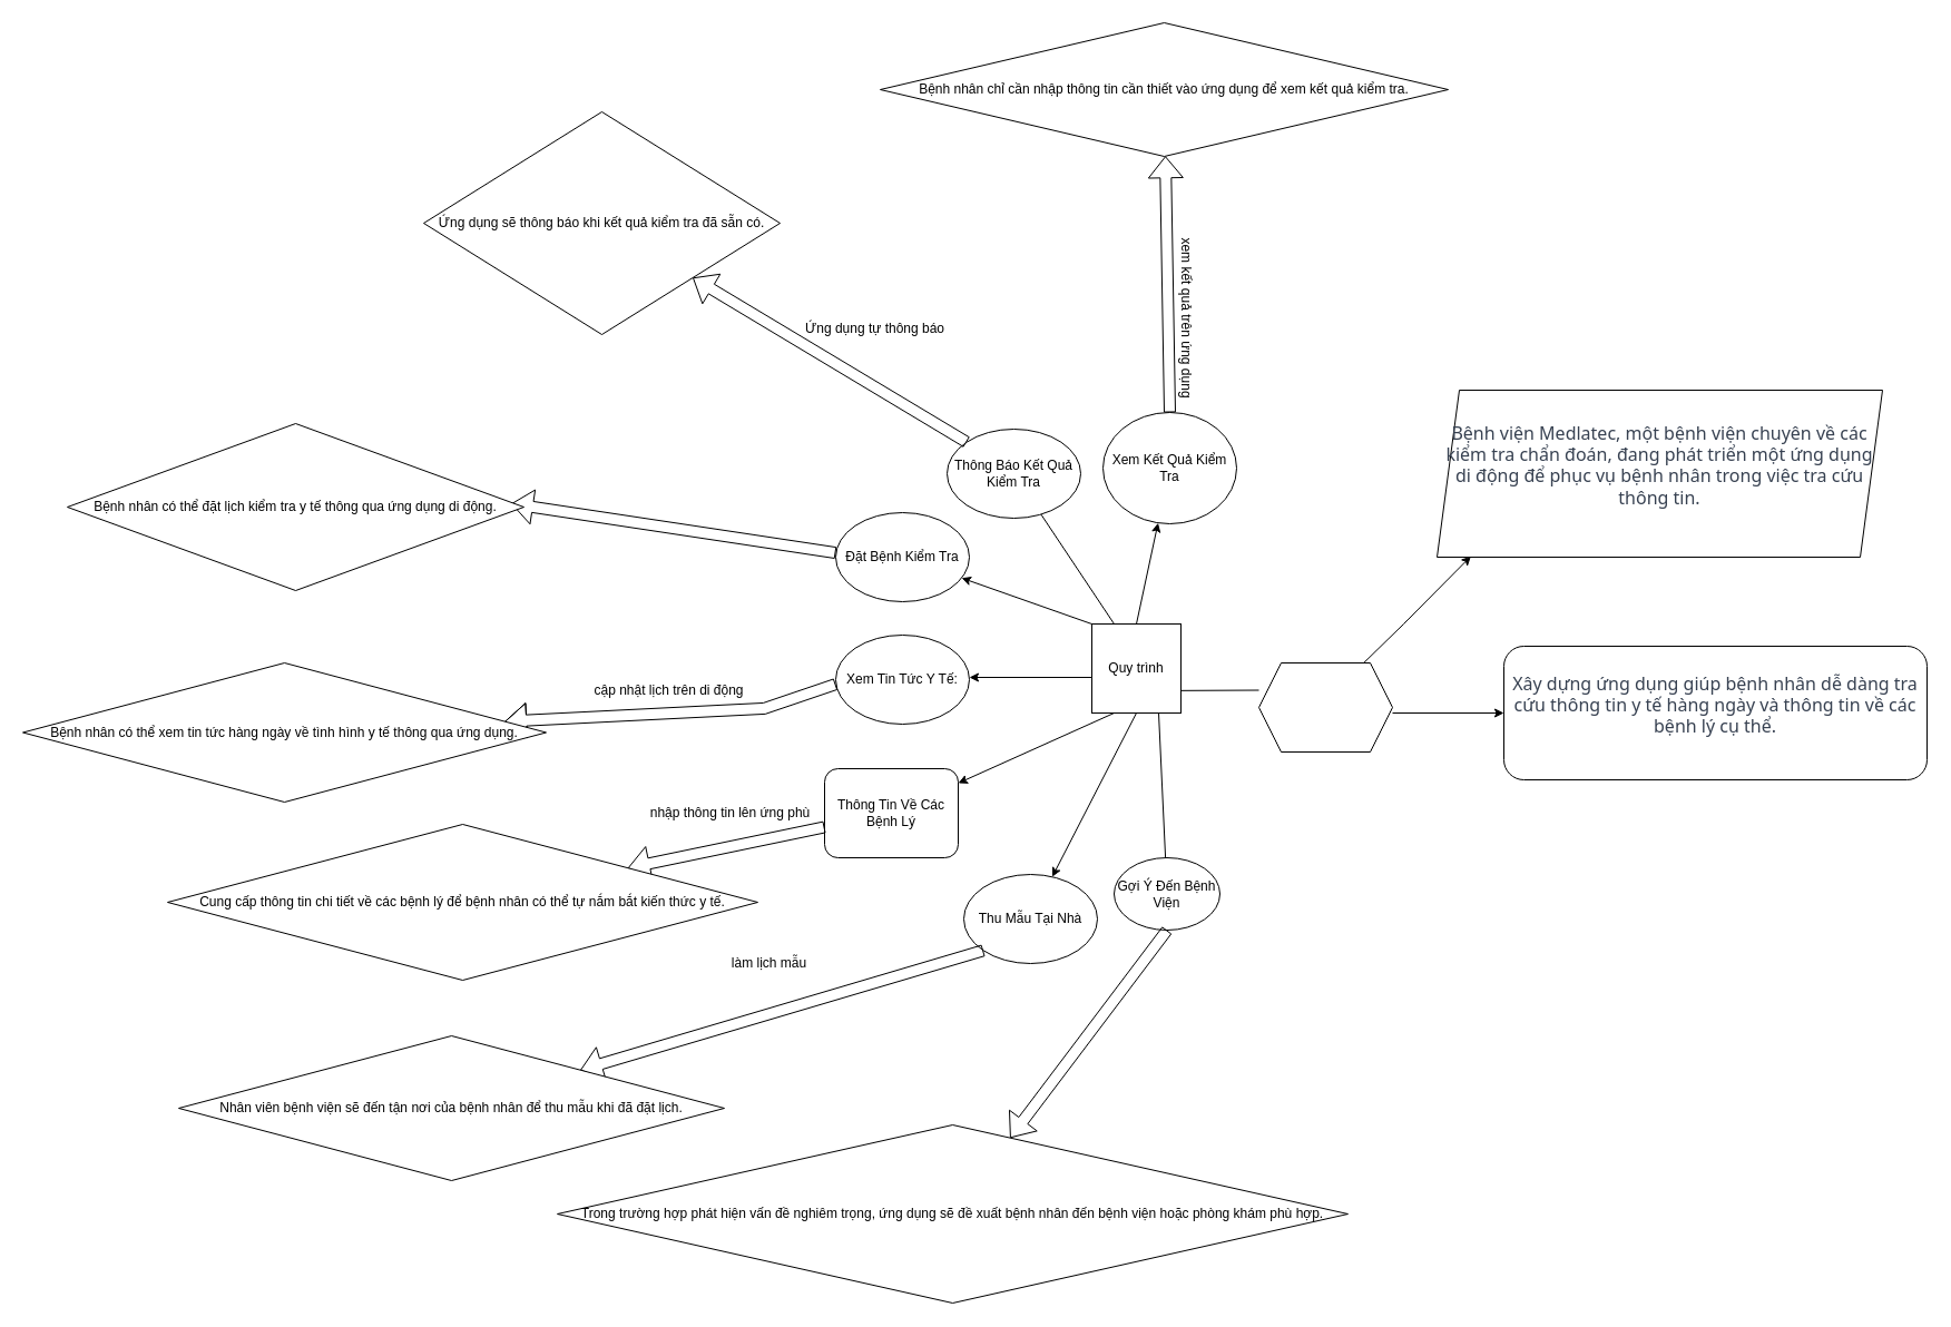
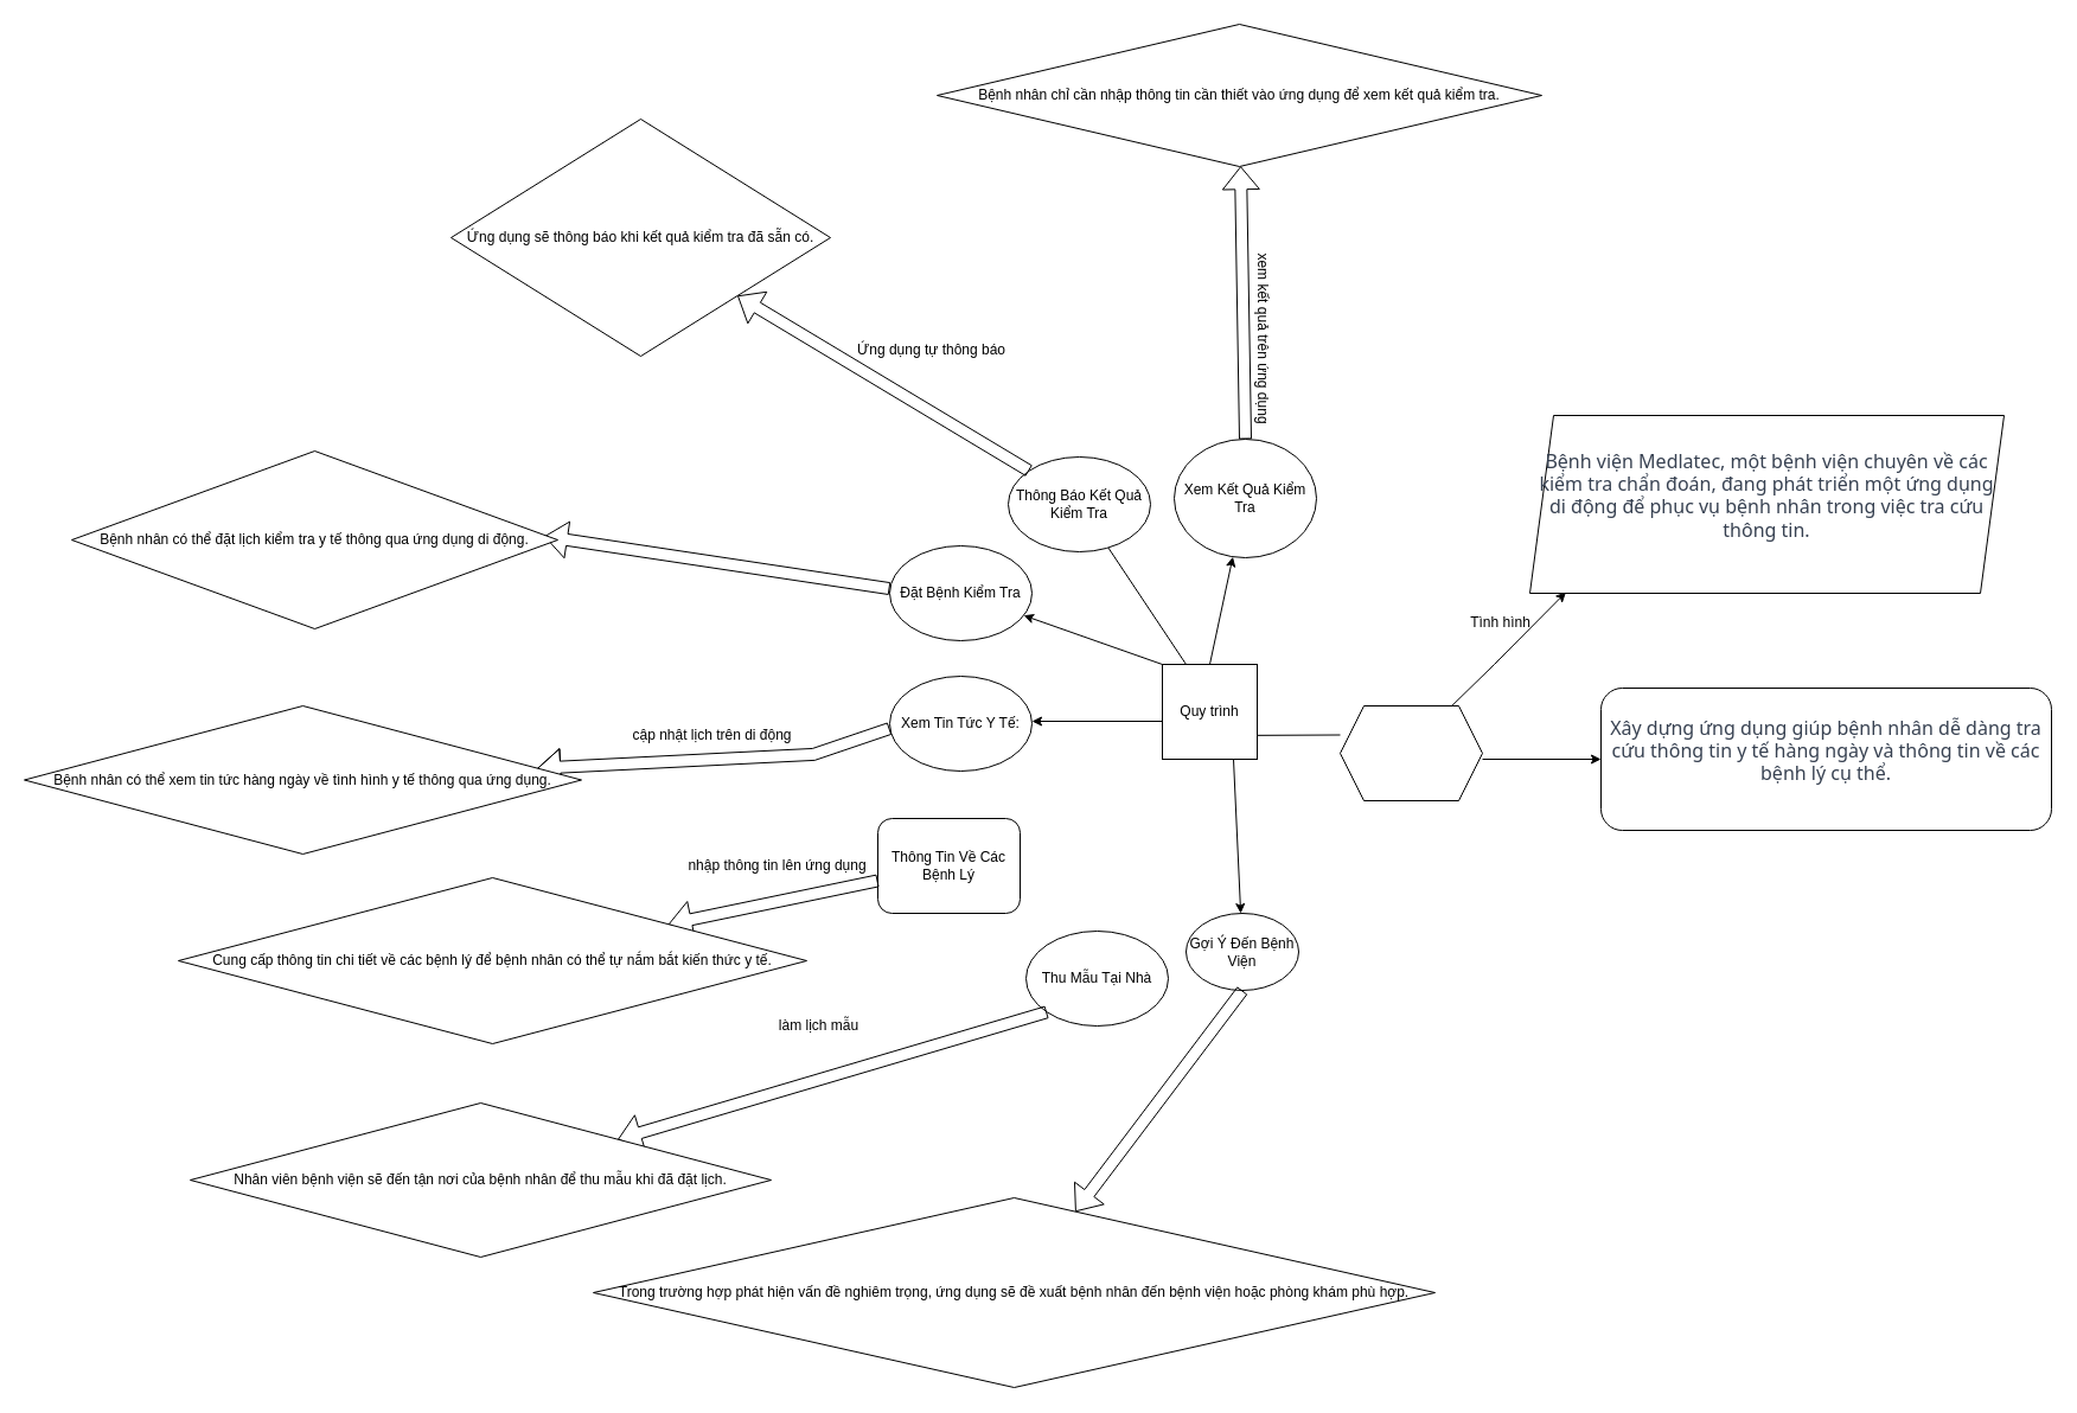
+ <mxCell id="4" value="Tình hình" style="text;html=1;align=center;verticalAlign=middle;resizable=0;points=[];autosize=1;strokeColor=none;fillColor=none;" vertex="1" parent="1"><mxGeometry x="1230" y="510" width="70" height="30" as="geometry" /></mxCell>
- <mxCell id="9" value="" style="endArrow=classic;html=1;rounded=0;exitX=0.25;exitY=1;exitDx=0;exitDy=0;" edge="1" parent="1" source="8" target="11"><mxGeometry width="50" height="50" relative="1" as="geometry"><mxPoint x="960" y="700" as="sourcePoint" /><mxPoint x="910" y="710" as="targetPoint" /></mxGeometry></mxCell>
- <mxCell id="15" value="" style="endArrow=classic;html=1;rounded=0;exitX=0.5;exitY=1;exitDx=0;exitDy=0;" edge="1" parent="1" source="8" target="16"><mxGeometry width="50" height="50" relative="1" as="geometry"><mxPoint x="1000" y="630" as="sourcePoint" /><mxPoint x="960" y="760" as="targetPoint" /></mxGeometry></mxCell>
- <mxCell id="38" value="nhập thông tin lên ứng phù" style="text;html=1;align=center;verticalAlign=middle;resizable=0;points=[];autosize=1;strokeColor=none;fillColor=none;" vertex="1" parent="1"><mxGeometry x="570" y="715" width="170" height="30" as="geometry" /></mxCell>
+ <mxCell id="38" value="nhập thông tin lên ứng dụng" style="text;html=1;align=center;verticalAlign=middle;resizable=0;points=[];autosize=1;strokeColor=none;fillColor=none;" vertex="1" parent="1"><mxGeometry x="570" y="715" width="170" height="30" as="geometry" /></mxCell>
- <mxCell id="21" value="" style="endArrow=none;html=1;rounded=0;exitX=0.75;exitY=1;exitDx=0;exitDy=0;" edge="1" parent="1" source="8" target="22"><mxGeometry width="50" height="50" relative="1" as="geometry"><mxPoint x="1000" y="630" as="sourcePoint" /><mxPoint x="1050" y="760" as="targetPoint" /></mxGeometry></mxCell>
+ <mxCell id="21" value="" style="endArrow=classic;html=1;rounded=0;exitX=0.75;exitY=1;exitDx=0;exitDy=0;" edge="1" parent="1" source="8" target="22"><mxGeometry width="50" height="50" relative="1" as="geometry"><mxPoint x="1000" y="630" as="sourcePoint" /><mxPoint x="1050" y="760" as="targetPoint" /></mxGeometry></mxCell>
